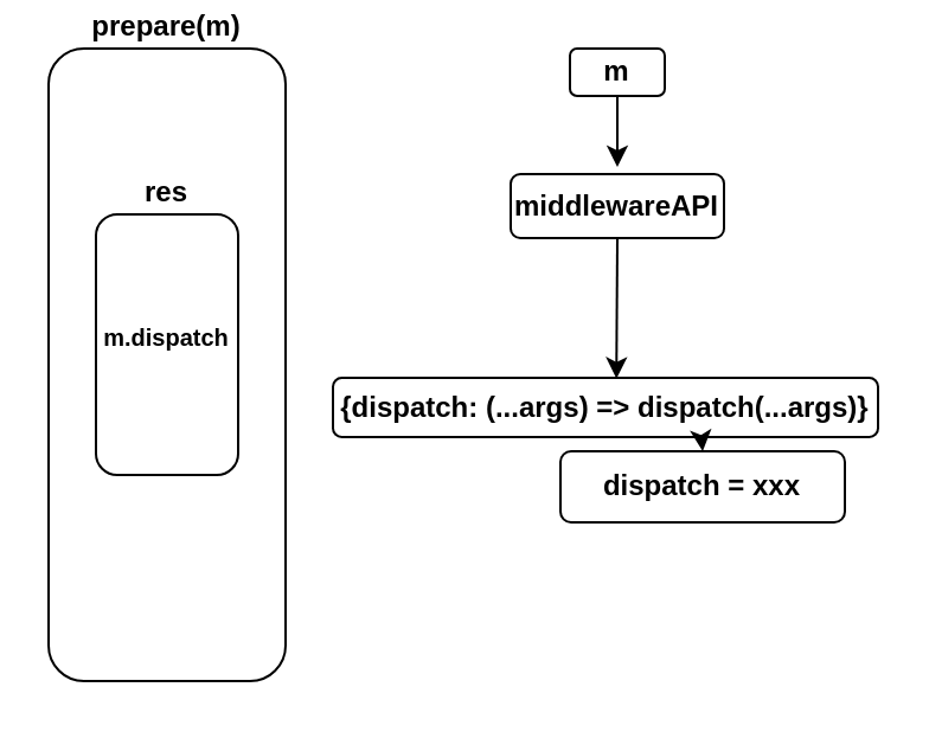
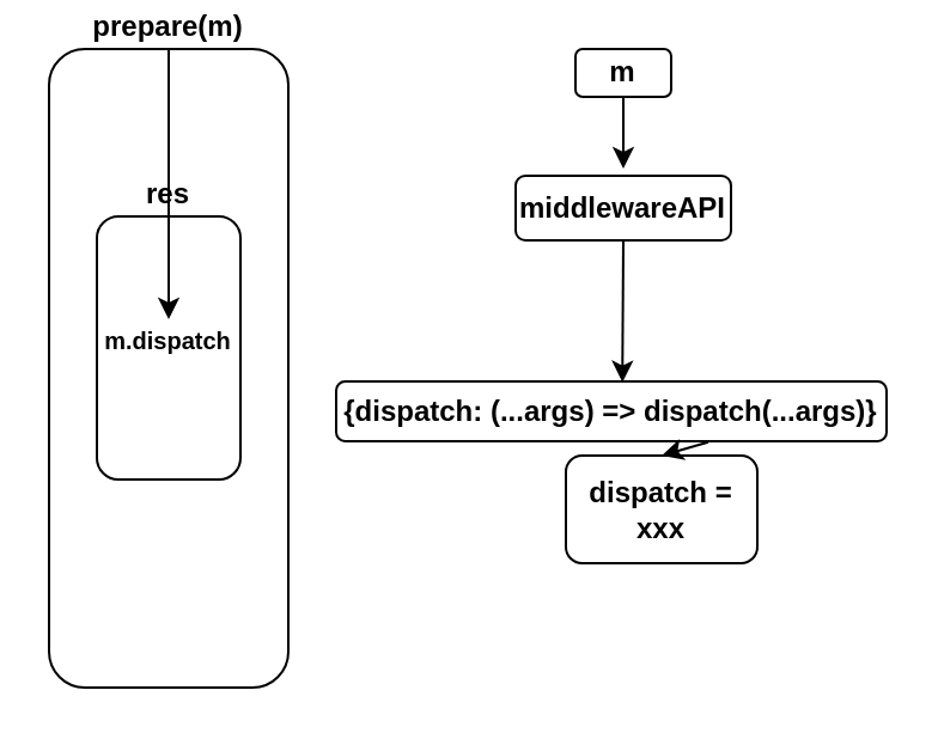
+ <mxCell id="5" value="" style="endArrow=classic;html=1;exitX=0.5;exitY=0;exitDx=0;exitDy=0;" edge="1" parent="1" source="2" target="4"><mxGeometry width="50" height="50" relative="1" as="geometry"><mxPoint x="190" y="90" as="sourcePoint" /><mxPoint x="240" y="40" as="targetPoint" /></mxGeometry></mxCell>
- <mxCell id="11" value="&lt;b&gt;dispatch = xxx&lt;/b&gt;" style="rounded=1;whiteSpace=wrap;html=1;glass=0;" vertex="1" parent="1"><mxGeometry x="236" y="190" width="120" height="30" as="geometry" /></mxCell>
+ <mxCell id="11" value="&lt;b&gt;dispatch = xxx&lt;/b&gt;" style="rounded=1;whiteSpace=wrap;html=1;glass=0;" vertex="1" parent="1"><mxGeometry x="236" y="190" width="80" height="45" as="geometry" /></mxCell>
